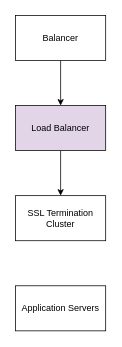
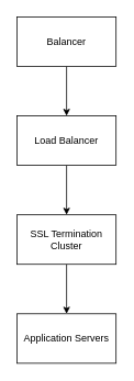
- <mxCell id="5" value="Load Balancer" style="rounded=0;whiteSpace=wrap;html=1;fillColor=#e1d5e7;" vertex="1" parent="1"><mxGeometry x="20" y="140" width="120" height="60" as="geometry" /></mxCell>
+ <mxCell id="5" value="Load Balancer" style="rounded=0;whiteSpace=wrap;html=1;" vertex="1" parent="1"><mxGeometry x="20" y="140" width="120" height="60" as="geometry" /></mxCell>
+ <mxCell id="6" style="edgeStyle=orthogonalEdgeStyle;rounded=0;orthogonalLoop=1;jettySize=auto;html=1;exitX=0.5;exitY=1;exitDx=0;exitDy=0;entryX=0.5;entryY=0;entryDx=0;entryDy=0;" edge="1" parent="1" source="7" target="8"><mxGeometry relative="1" as="geometry" /></mxCell>
